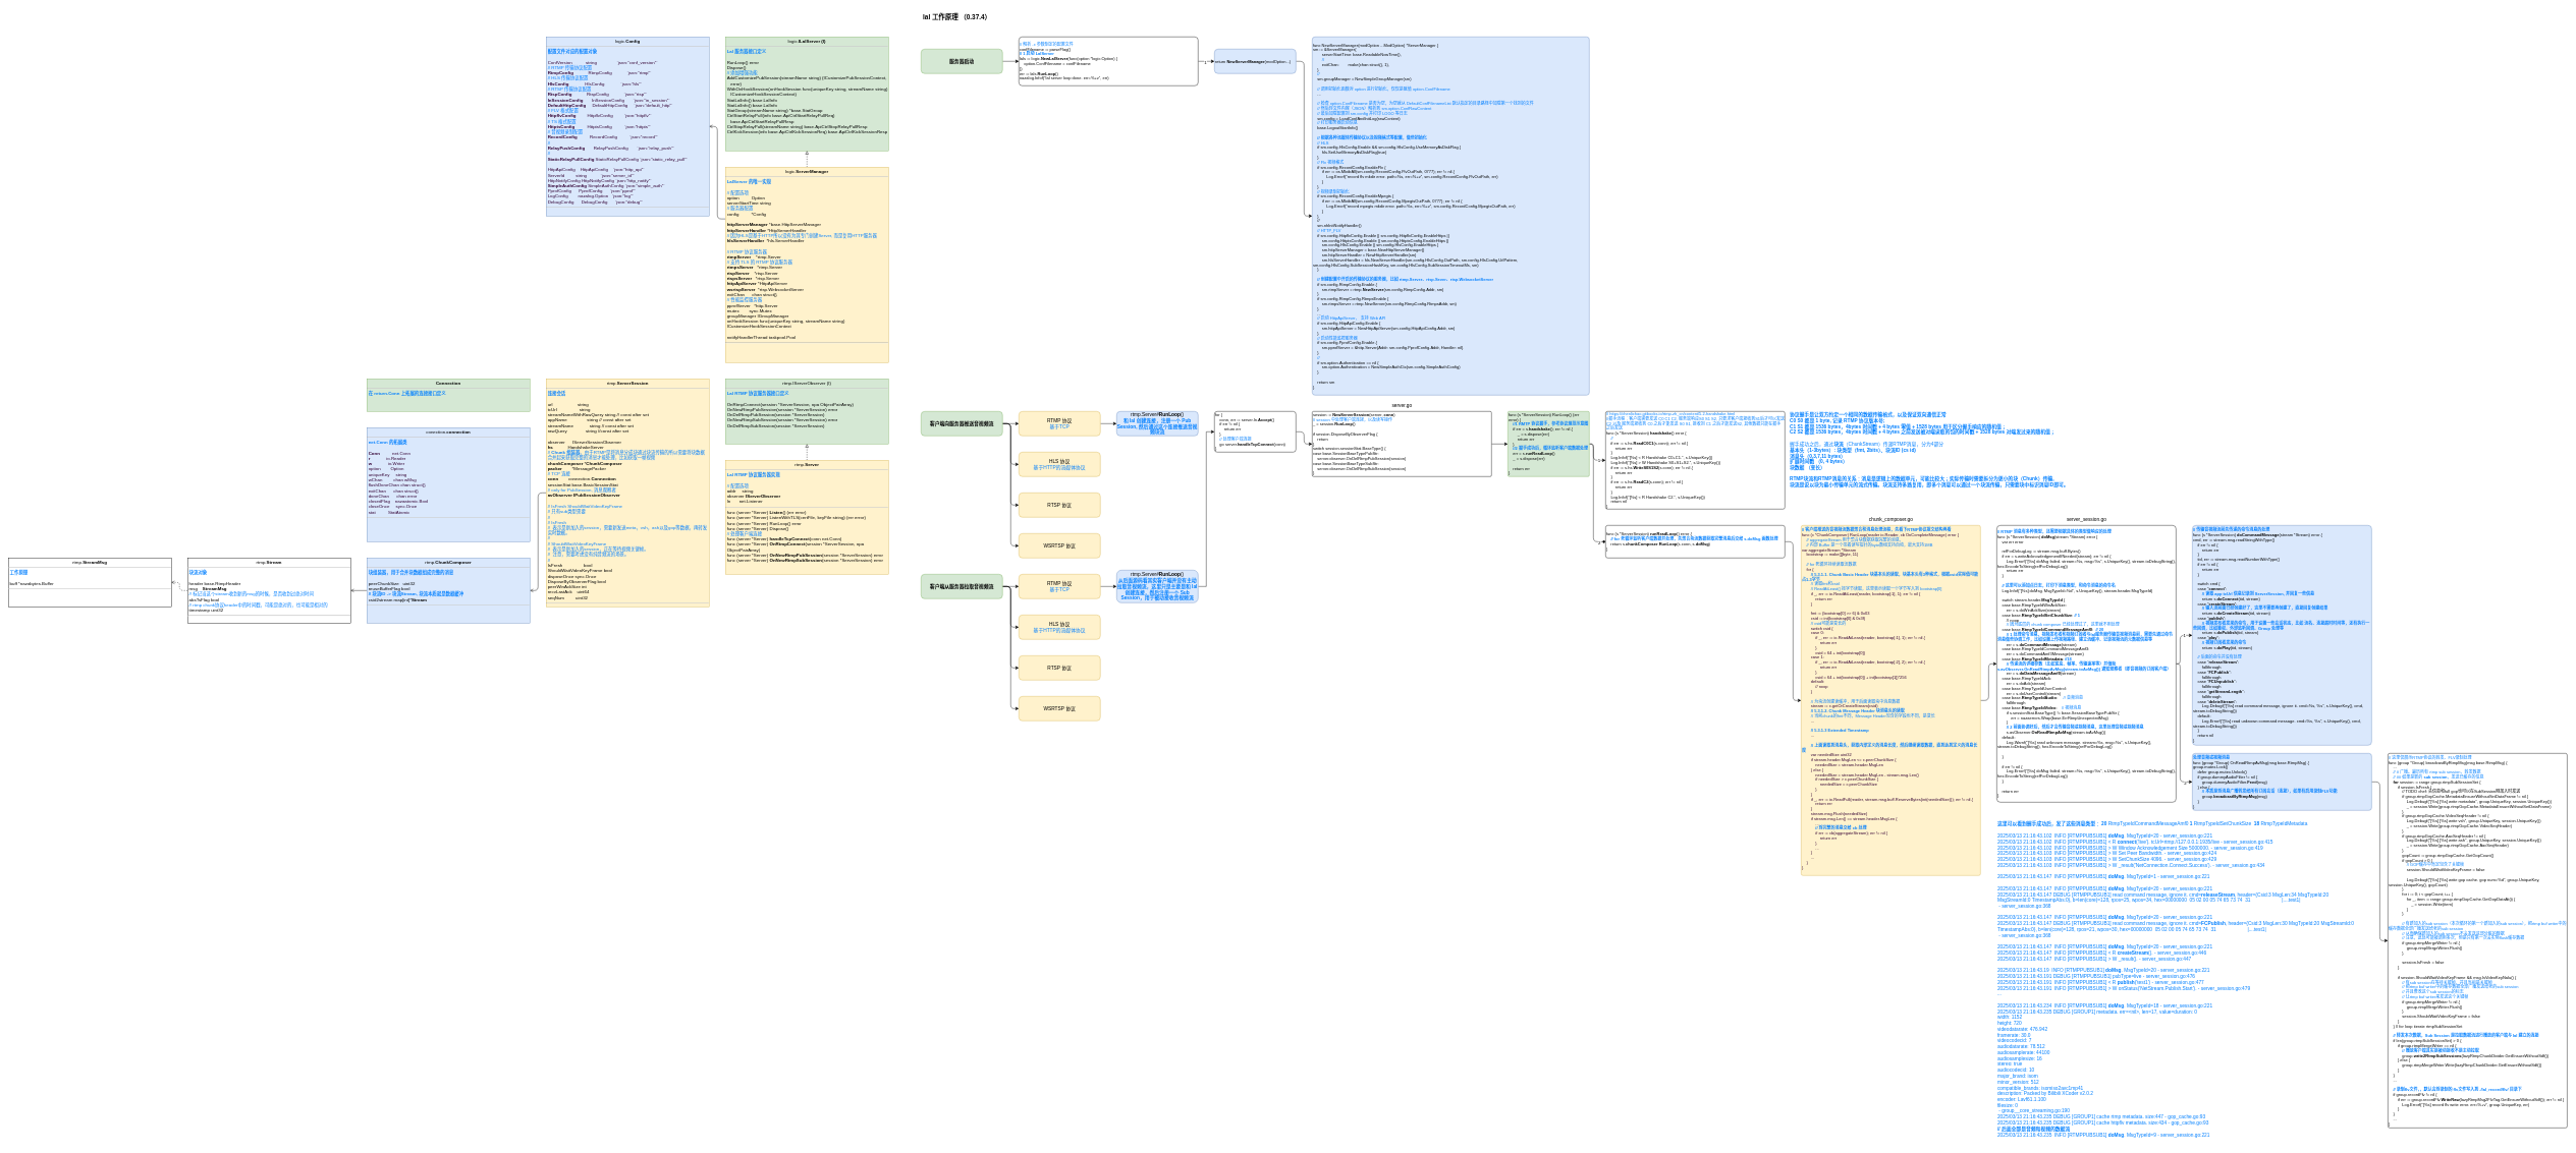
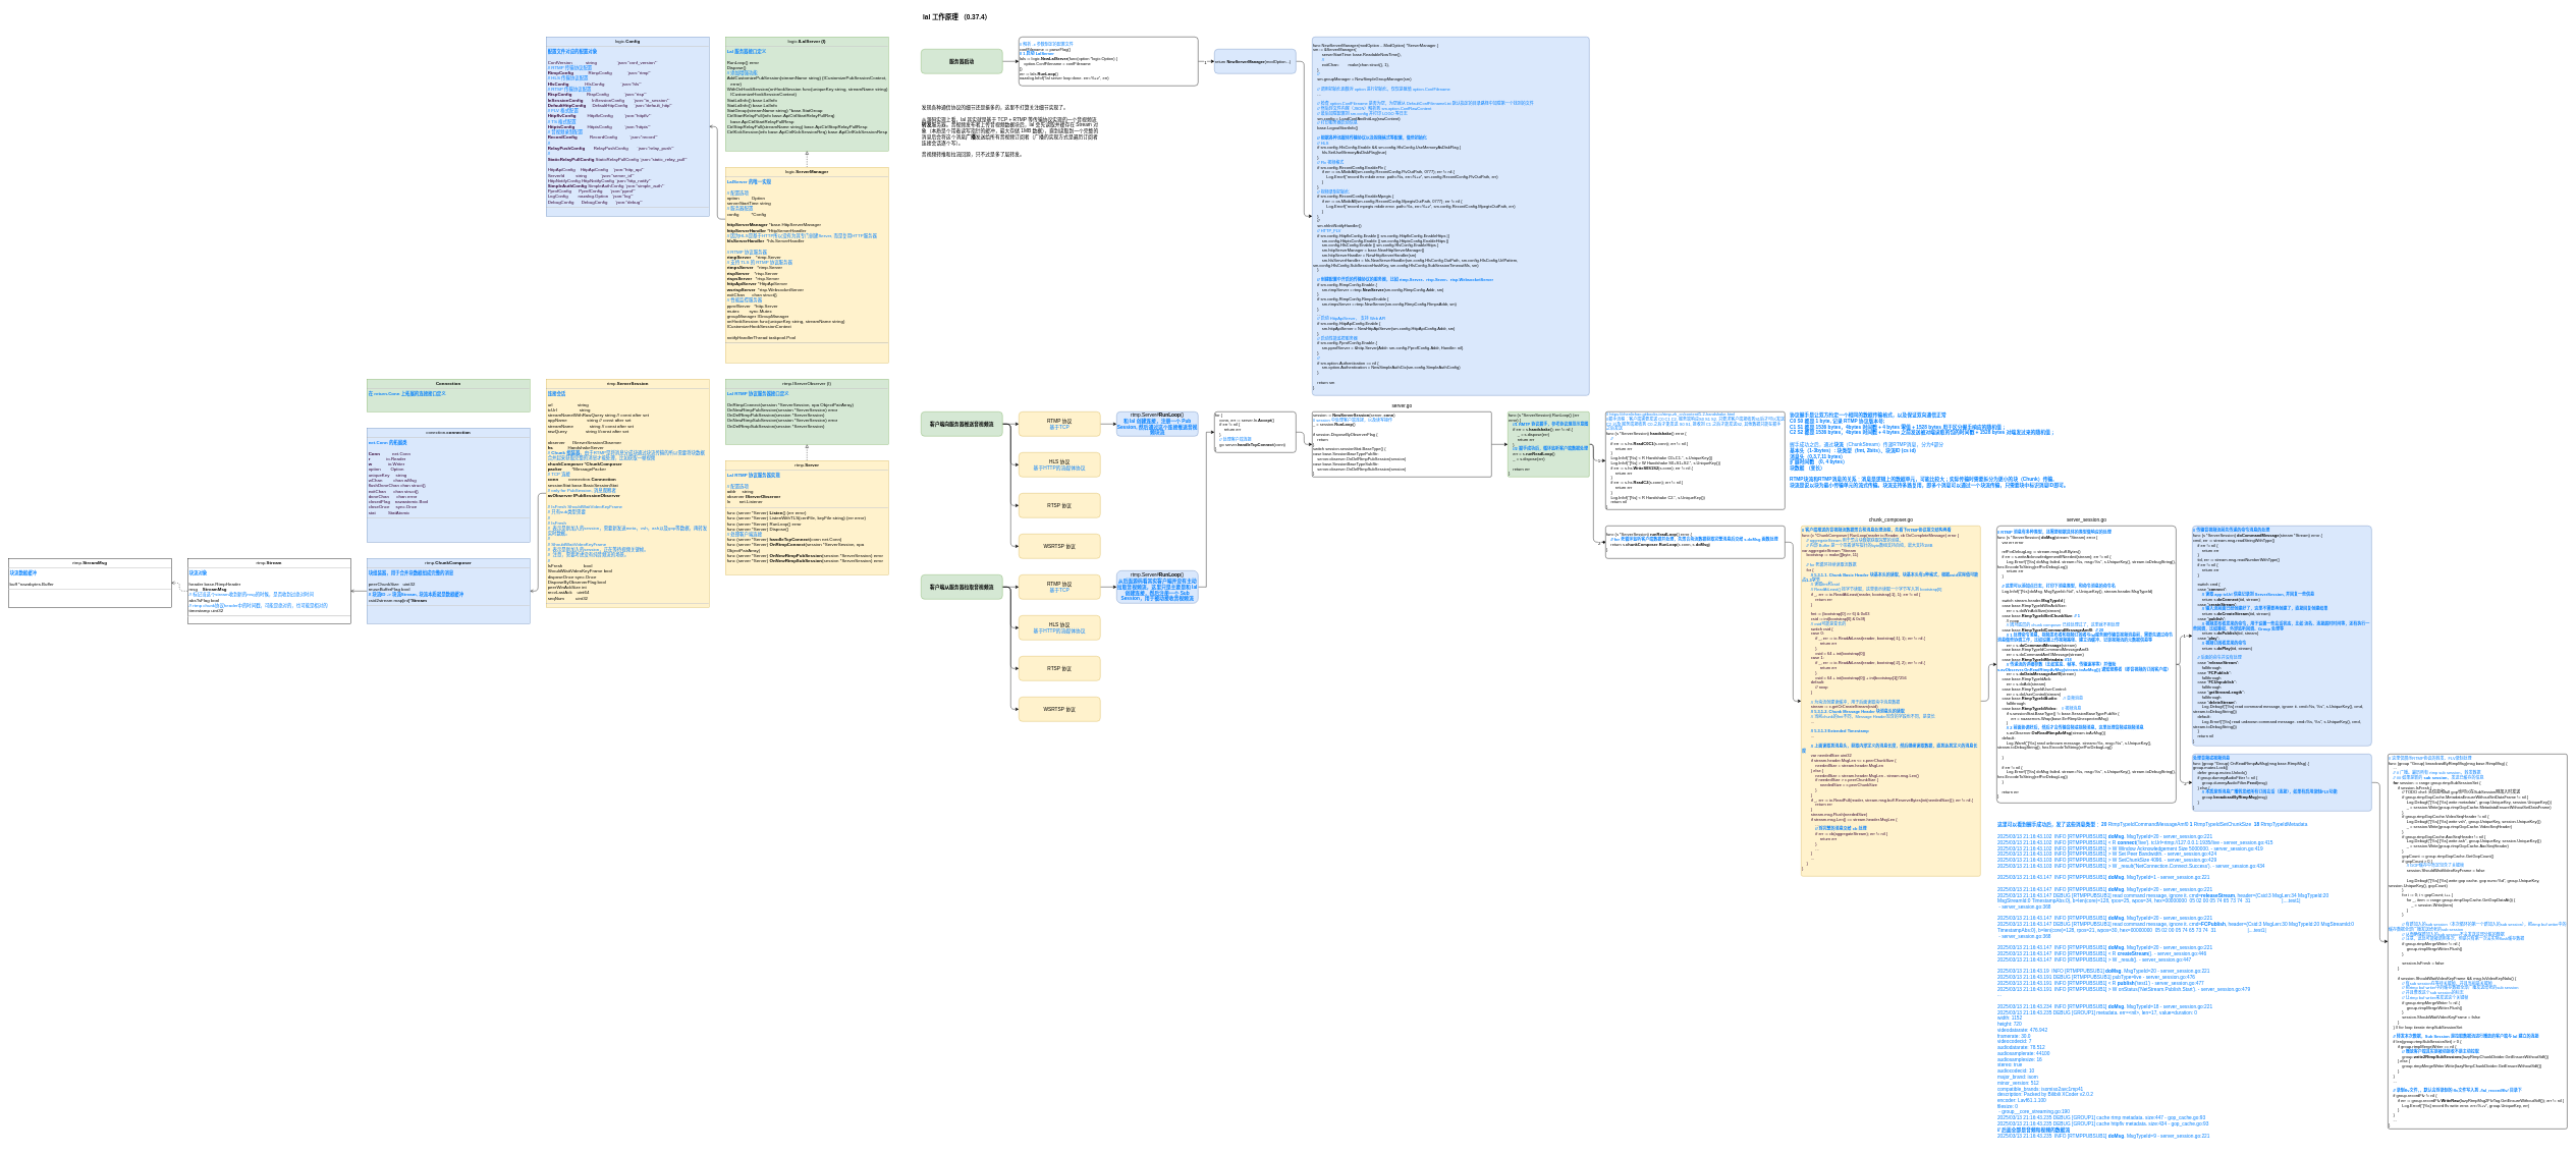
+ <mxCell id="71" value="发现各种通信协议的细节还是挺多的，这里不打算关注细节实现了。&lt;br&gt;&lt;br&gt;从源码实现上看，lal 其实就是基于 TCP + RTMP 等传输协议实现的一个音视频流&lt;b&gt;转发&lt;/b&gt;服务器。音视频发布者上传音视频数据块后，lal 会先读取并缓存在 Stream 对象（本质是个带着读写指针的缓冲，最大存储 1MB 数据），直到读取到一个完整的消息后会将这个消息&lt;b&gt;广播&lt;/b&gt;发送给所有音视频订阅者（广播的实现方式是遍历订阅者连接会话逐个写）。&lt;br&gt;&lt;br&gt;音视频转推和拉流回源，只不过是多了层转发。" style="text;html=1;strokeColor=none;fillColor=none;align=left;verticalAlign=top;whiteSpace=wrap;rounded=0;" vertex="1" parent="1"><mxGeometry x="2260" y="250" width="440" height="160" as="geometry" /></mxCell>
- <mxCell id="65" value="&lt;p style=&quot;margin: 4px 0px 0px; text-align: center; font-size: 11px;&quot;&gt;rtmp.&lt;b style=&quot;background-color: initial;&quot;&gt;StreamMsg&lt;/b&gt;&lt;/p&gt;&lt;hr style=&quot;font-size: 11px;&quot;&gt;&lt;p style=&quot;margin: 0px 0px 0px 4px; font-size: 11px;&quot;&gt;&lt;font color=&quot;#007fff&quot;&gt;&lt;b&gt;工作原理&lt;/b&gt;&lt;/font&gt;&lt;/p&gt;&lt;p style=&quot;margin: 0px 0px 0px 4px; font-size: 11px;&quot;&gt;&lt;br&gt;&lt;/p&gt;&lt;p style=&quot;margin: 0px 0px 0px 4px;&quot;&gt;buff *nazabytes.Buffer&lt;br&gt;&lt;/p&gt;&lt;hr style=&quot;font-size: 11px;&quot;&gt;&lt;p style=&quot;margin: 0px 0px 0px 4px; font-size: 11px;&quot;&gt;&lt;br style=&quot;font-size: 11px;&quot;&gt;&lt;/p&gt;" style="verticalAlign=top;align=left;overflow=fill;fontSize=11;fontFamily=Helvetica;html=1;whiteSpace=wrap;" vertex="1" parent="1"><mxGeometry x="20" y="1370" width="400" height="120" as="geometry" /></mxCell>
+ <mxCell id="65" value="&lt;p style=&quot;margin: 4px 0px 0px; text-align: center; font-size: 11px;&quot;&gt;rtmp.&lt;b style=&quot;background-color: initial;&quot;&gt;StreamMsg&lt;/b&gt;&lt;/p&gt;&lt;hr style=&quot;font-size: 11px;&quot;&gt;&lt;p style=&quot;margin: 0px 0px 0px 4px; font-size: 11px;&quot;&gt;&lt;font color=&quot;#007fff&quot;&gt;&lt;b&gt;块流数据缓冲&lt;/b&gt;&lt;/font&gt;&lt;/p&gt;&lt;p style=&quot;margin: 0px 0px 0px 4px; font-size: 11px;&quot;&gt;&lt;br&gt;&lt;/p&gt;&lt;p style=&quot;margin: 0px 0px 0px 4px;&quot;&gt;buff *nazabytes.Buffer&lt;br&gt;&lt;/p&gt;&lt;hr style=&quot;font-size: 11px;&quot;&gt;&lt;p style=&quot;margin: 0px 0px 0px 4px; font-size: 11px;&quot;&gt;&lt;br style=&quot;font-size: 11px;&quot;&gt;&lt;/p&gt;" style="verticalAlign=top;align=left;overflow=fill;fontSize=11;fontFamily=Helvetica;html=1;whiteSpace=wrap;" vertex="1" parent="1"><mxGeometry x="20" y="1370" width="400" height="120" as="geometry" /></mxCell>
